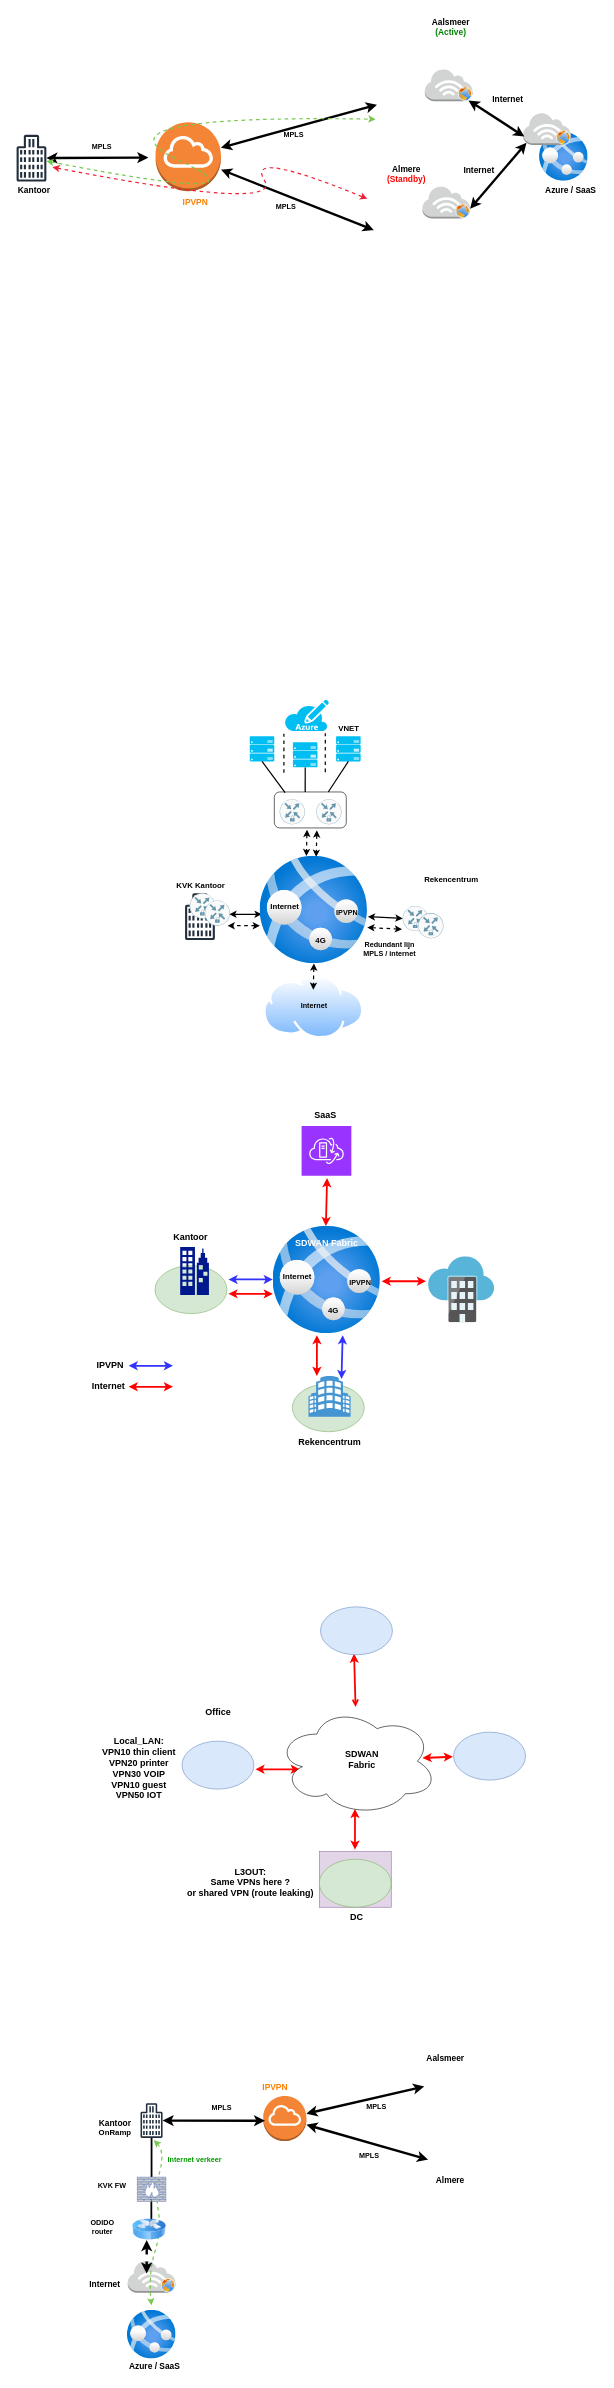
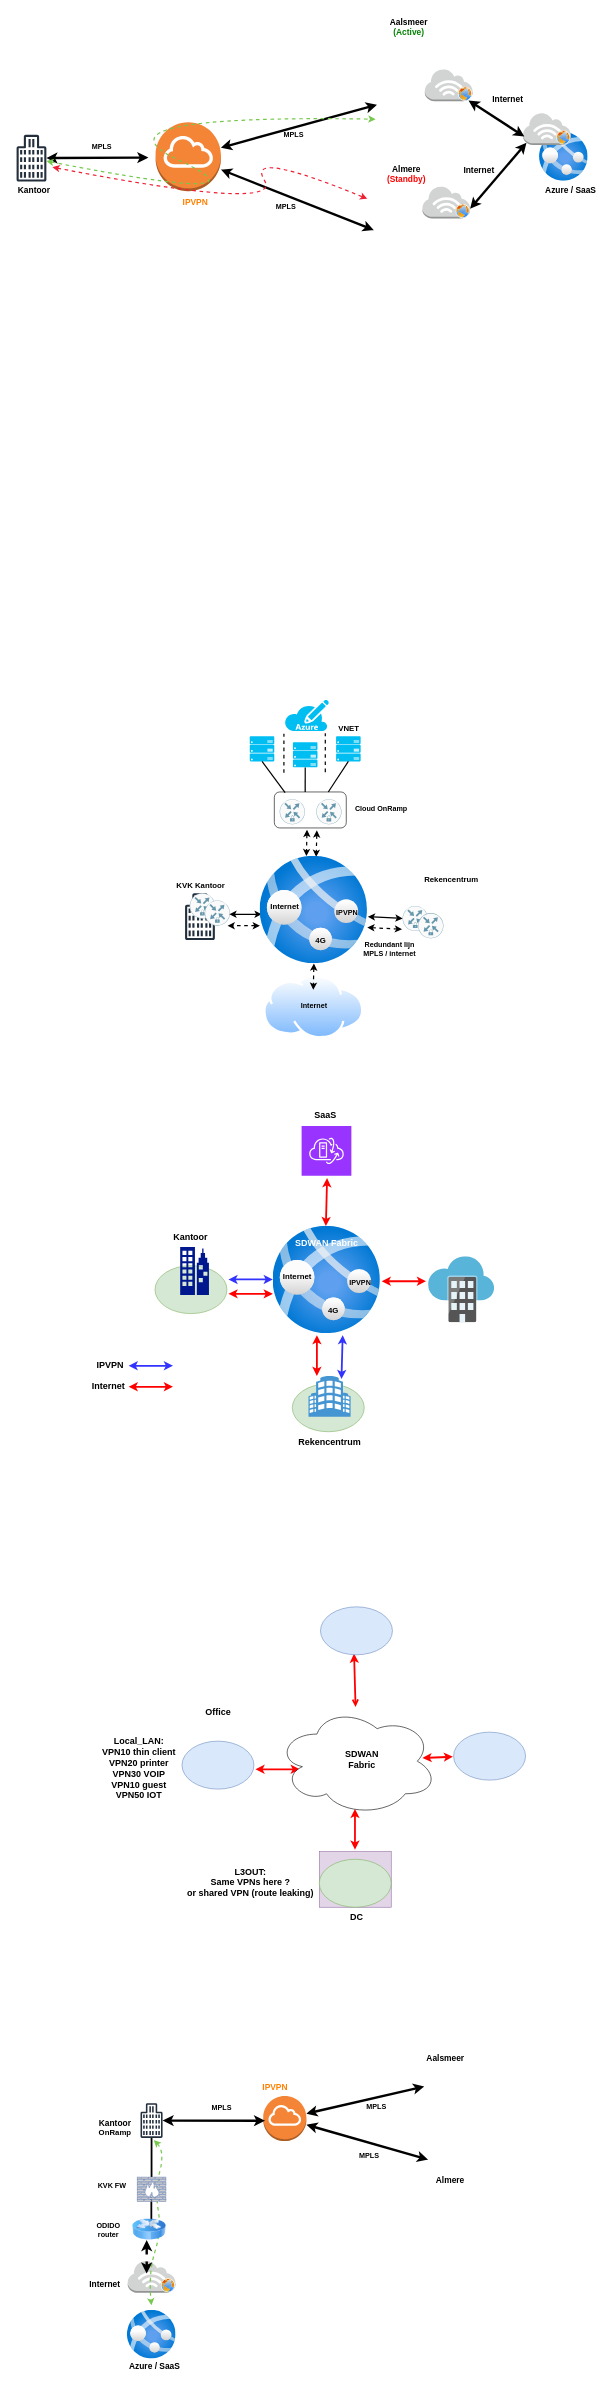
- <mxCell id="26" value="&lt;b&gt;&lt;font style=&quot;font-size: 14px;&quot;&gt;Aalsmeer&lt;br&gt;&lt;font color=&quot;#008000&quot;&gt;(Active)&lt;br&gt;&lt;/font&gt;&lt;/font&gt;&lt;/b&gt;" style="text;html=1;resizable=0;autosize=1;align=center;verticalAlign=middle;points=[];fillColor=none;strokeColor=none;rounded=0;" parent="1" vertex="1"><mxGeometry x="709" y="20" width="83" height="46" as="geometry" /></mxCell>
+ <mxCell id="26" value="&lt;b&gt;&lt;font style=&quot;font-size: 14px;&quot;&gt;Aalsmeer&lt;br&gt;&lt;font color=&quot;#008000&quot;&gt;(Active)&lt;br&gt;&lt;/font&gt;&lt;/font&gt;&lt;/b&gt;" style="text;html=1;resizable=0;autosize=1;align=center;verticalAlign=middle;points=[];fillColor=none;strokeColor=none;rounded=0;" parent="1" vertex="1"><mxGeometry x="639" y="20" width="83" height="46" as="geometry" /></mxCell>
+ <mxCell id="48" value="&lt;b&gt;Cloud OnRamp&lt;/b&gt;" style="text;html=1;resizable=0;autosize=1;align=center;verticalAlign=middle;points=[];fillColor=none;strokeColor=none;rounded=0;" parent="1" vertex="1"><mxGeometry x="582.5" y="1334" width="105" height="26" as="geometry" /></mxCell>
- <mxCell id="146" value="&lt;font color=&quot;#009900&quot;&gt;&lt;b&gt;Internet verkeer&lt;/b&gt;&lt;b&gt;&lt;br&gt;&lt;/b&gt;&lt;/font&gt;" style="text;html=1;resizable=0;autosize=1;align=center;verticalAlign=middle;points=[];fillColor=none;strokeColor=none;rounded=0;" vertex="1" parent="1"><mxGeometry x="269.5" y="3588" width="109" height="26" as="geometry" /></mxCell>
- <mxCell id="145" value="&lt;div&gt;&lt;b&gt;ODIDO&lt;/b&gt;&lt;/div&gt;&lt;div&gt;&lt;b&gt;router&lt;br&gt;&lt;/b&gt;&lt;/div&gt;" style="text;html=1;resizable=0;autosize=1;align=center;verticalAlign=middle;points=[];fillColor=none;strokeColor=none;rounded=0;" vertex="1" parent="1"><mxGeometry x="142" y="3691" width="55" height="41" as="geometry" /></mxCell>
+ <mxCell id="145" value="&lt;div&gt;&lt;b&gt;ODIDO&lt;/b&gt;&lt;/div&gt;&lt;div&gt;&lt;b&gt;router&lt;br&gt;&lt;/b&gt;&lt;/div&gt;" style="text;html=1;resizable=0;autosize=1;align=center;verticalAlign=middle;points=[];fillColor=none;strokeColor=none;rounded=0;" vertex="1" parent="1"><mxGeometry x="152" y="3696" width="55" height="41" as="geometry" /></mxCell>
